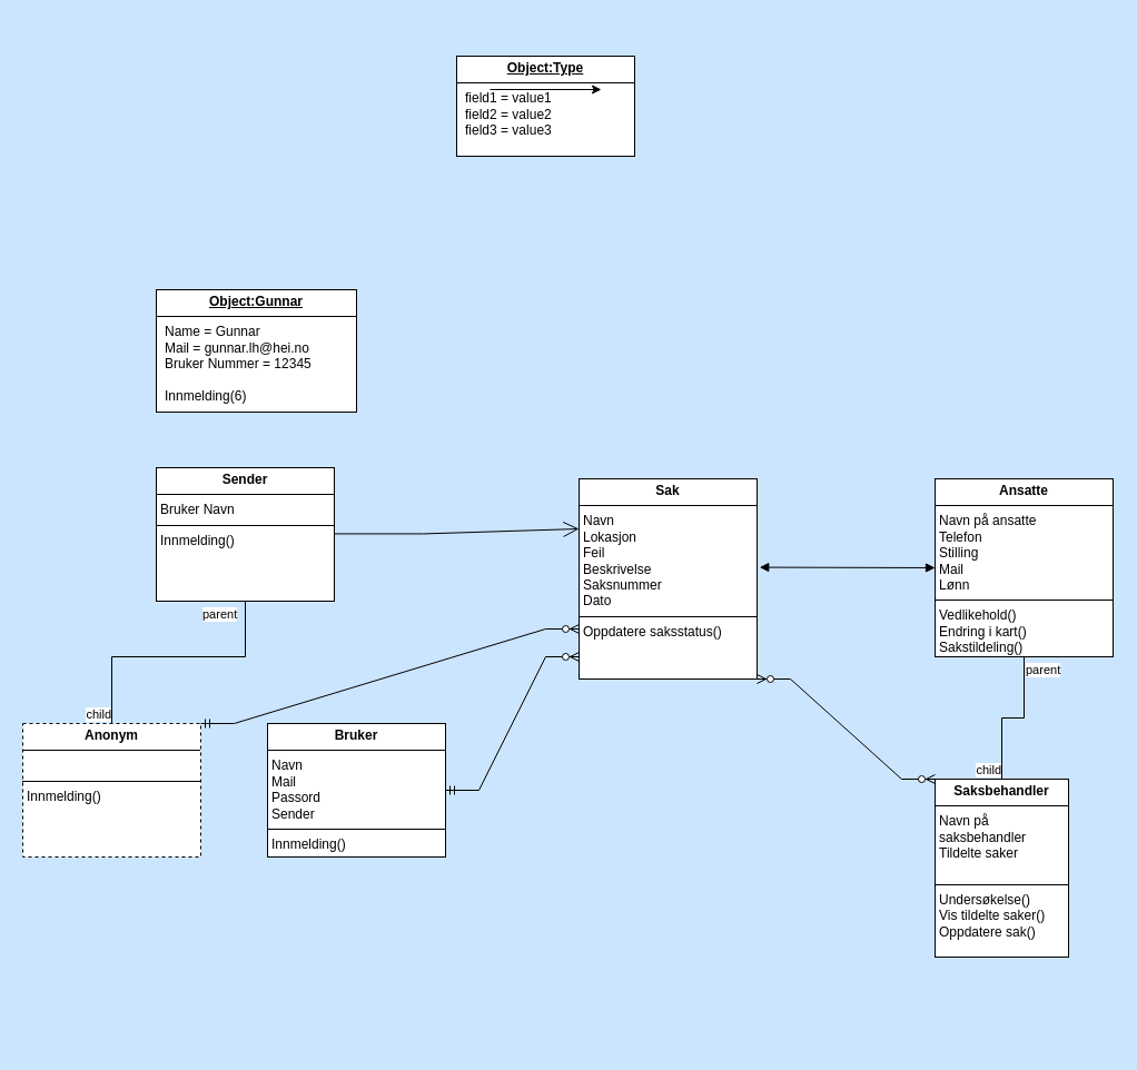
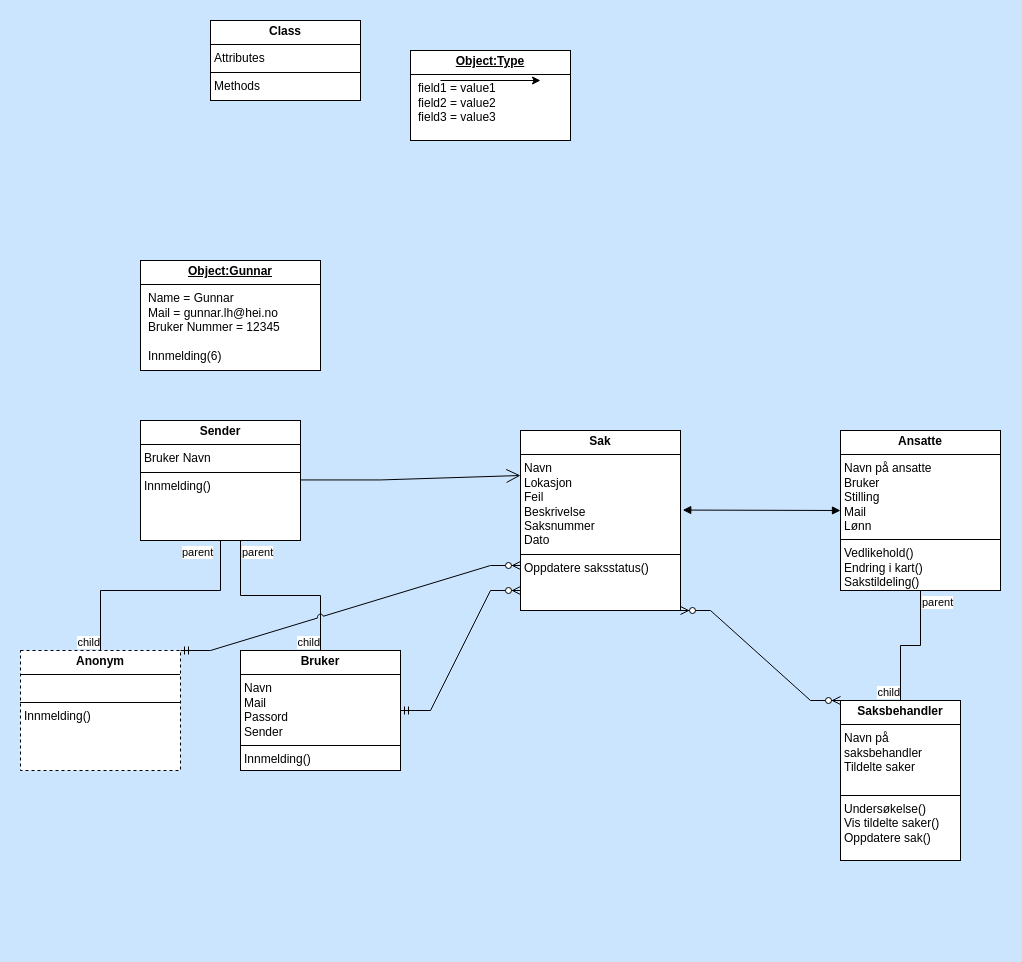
+ <mxCell id="2" value="&lt;p style=&quot;margin:0px;margin-top:4px;text-align:center;&quot;&gt;&lt;b&gt;Class&lt;/b&gt;&lt;/p&gt;&lt;hr size=&quot;1&quot; style=&quot;border-style:solid;&quot;&gt;&lt;p style=&quot;margin:0px;margin-left:4px;&quot;&gt;Attributes&lt;/p&gt;&lt;hr size=&quot;1&quot; style=&quot;border-style:solid;&quot;&gt;&lt;p style=&quot;margin:0px;margin-left:4px;&quot;&gt;Methods&lt;/p&gt;" style="verticalAlign=top;align=left;overflow=fill;html=1;whiteSpace=wrap;" vertex="1" parent="1"><mxGeometry x="210" y="20" width="150" height="80" as="geometry" /></mxCell>
- <mxCell id="6" value="&lt;p style=&quot;margin:0px;margin-top:4px;text-align:center;&quot;&gt;&lt;b&gt;Ansatte&lt;/b&gt;&lt;/p&gt;&lt;hr size=&quot;1&quot; style=&quot;border-style:solid;&quot;&gt;&lt;p style=&quot;margin:0px;margin-left:4px;&quot;&gt;Navn på ansatte&lt;/p&gt;&lt;p style=&quot;margin:0px;margin-left:4px;&quot;&gt;Telefon&lt;/p&gt;&lt;p style=&quot;margin:0px;margin-left:4px;&quot;&gt;Stilling&lt;/p&gt;&lt;p style=&quot;margin:0px;margin-left:4px;&quot;&gt;Mail&lt;/p&gt;&lt;p style=&quot;margin:0px;margin-left:4px;&quot;&gt;Lønn&lt;/p&gt;&lt;hr size=&quot;1&quot; style=&quot;border-style:solid;&quot;&gt;&lt;p style=&quot;margin:0px;margin-left:4px;&quot;&gt;Vedlikehold()&lt;/p&gt;&lt;p style=&quot;margin:0px;margin-left:4px;&quot;&gt;Endring i kart()&lt;/p&gt;&lt;p style=&quot;margin:0px;margin-left:4px;&quot;&gt;Sakstildeling()&lt;/p&gt;" style="verticalAlign=top;align=left;overflow=fill;html=1;whiteSpace=wrap;" vertex="1" parent="1"><mxGeometry x="840" y="430" width="160" height="160" as="geometry" /></mxCell>
+ <mxCell id="6" value="&lt;p style=&quot;margin:0px;margin-top:4px;text-align:center;&quot;&gt;&lt;b&gt;Ansatte&lt;/b&gt;&lt;/p&gt;&lt;hr size=&quot;1&quot; style=&quot;border-style:solid;&quot;&gt;&lt;p style=&quot;margin:0px;margin-left:4px;&quot;&gt;Navn på ansatte&lt;/p&gt;&lt;p style=&quot;margin:0px;margin-left:4px;&quot;&gt;Bruker&lt;/p&gt;&lt;p style=&quot;margin:0px;margin-left:4px;&quot;&gt;Stilling&lt;/p&gt;&lt;p style=&quot;margin:0px;margin-left:4px;&quot;&gt;Mail&lt;/p&gt;&lt;p style=&quot;margin:0px;margin-left:4px;&quot;&gt;Lønn&lt;/p&gt;&lt;hr size=&quot;1&quot; style=&quot;border-style:solid;&quot;&gt;&lt;p style=&quot;margin:0px;margin-left:4px;&quot;&gt;Vedlikehold()&lt;/p&gt;&lt;p style=&quot;margin:0px;margin-left:4px;&quot;&gt;Endring i kart()&lt;/p&gt;&lt;p style=&quot;margin:0px;margin-left:4px;&quot;&gt;Sakstildeling()&lt;/p&gt;" style="verticalAlign=top;align=left;overflow=fill;html=1;whiteSpace=wrap;" vertex="1" parent="1"><mxGeometry x="840" y="430" width="160" height="160" as="geometry" /></mxCell>
+ <mxCell id="21" value="" style="endArrow=none;html=1;edgeStyle=orthogonalEdgeStyle;rounded=0;entryX=0.5;entryY=0;entryDx=0;entryDy=0;exitX=0.625;exitY=1;exitDx=0;exitDy=0;exitPerimeter=0;" edge="1" parent="1" source="16" target="3"><mxGeometry relative="1" as="geometry"><mxPoint x="215" y="600" as="sourcePoint" /><mxPoint x="355" y="650" as="targetPoint" /></mxGeometry></mxCell>
+ <mxCell id="22" value="parent" style="edgeLabel;resizable=0;html=1;align=left;verticalAlign=bottom;" connectable="0" vertex="1" parent="21"><mxGeometry x="-1" relative="1" as="geometry"><mxPoint y="20" as="offset" /></mxGeometry></mxCell>
+ <mxCell id="23" value="child" style="edgeLabel;resizable=0;html=1;align=right;verticalAlign=bottom;" connectable="0" vertex="1" parent="21"><mxGeometry x="1" relative="1" as="geometry" /></mxCell>
